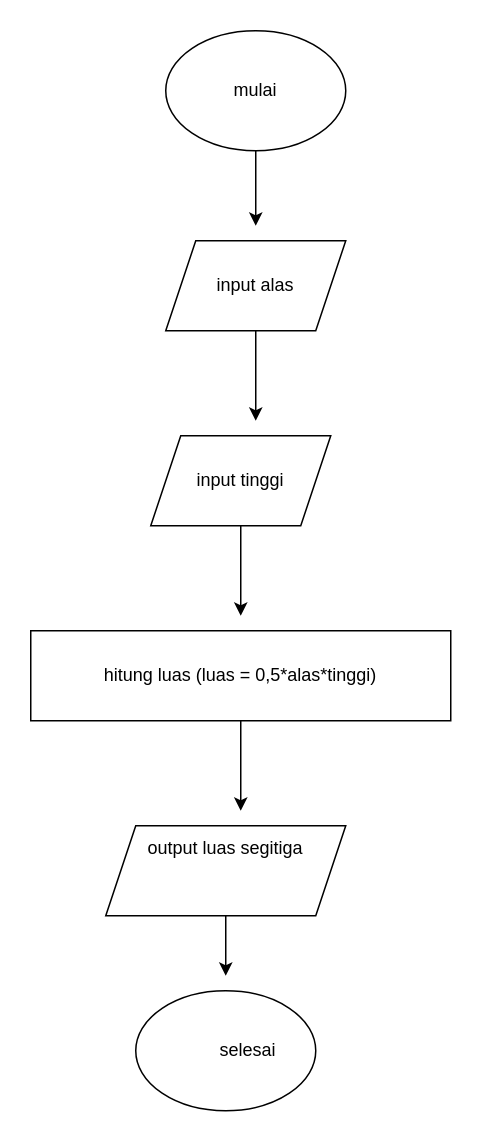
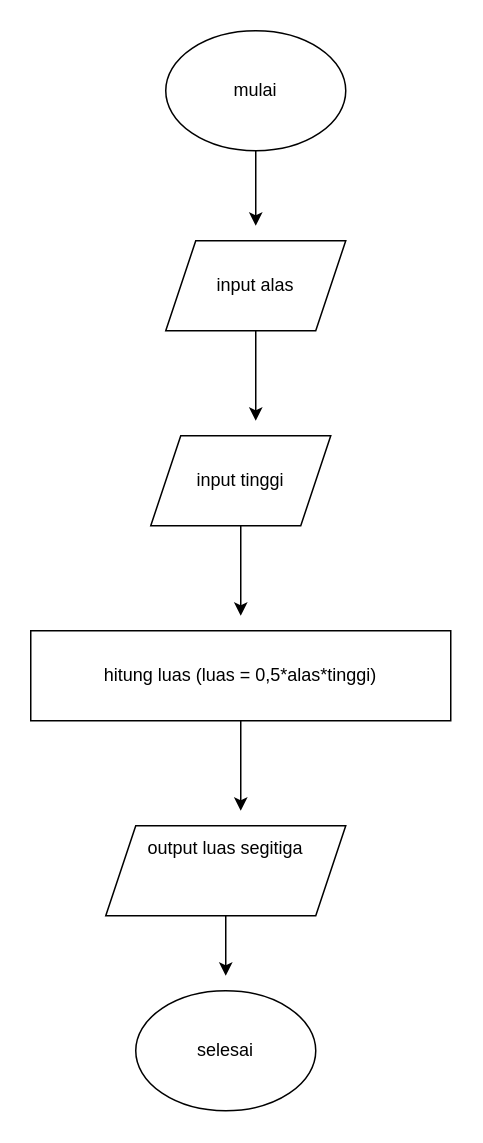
- <mxCell id="16" value="selesai " style="text;strokeColor=none;align=center;fillColor=none;html=1;verticalAlign=middle;whiteSpace=wrap;rounded=0;" vertex="1" parent="1"><mxGeometry x="135" y="685" width="60" height="30" as="geometry" /></mxCell>
+ <mxCell id="16" value="selesai " style="text;strokeColor=none;align=center;fillColor=none;html=1;verticalAlign=middle;whiteSpace=wrap;rounded=0;" vertex="1" parent="1"><mxGeometry x="120" y="685" width="60" height="30" as="geometry" /></mxCell>
